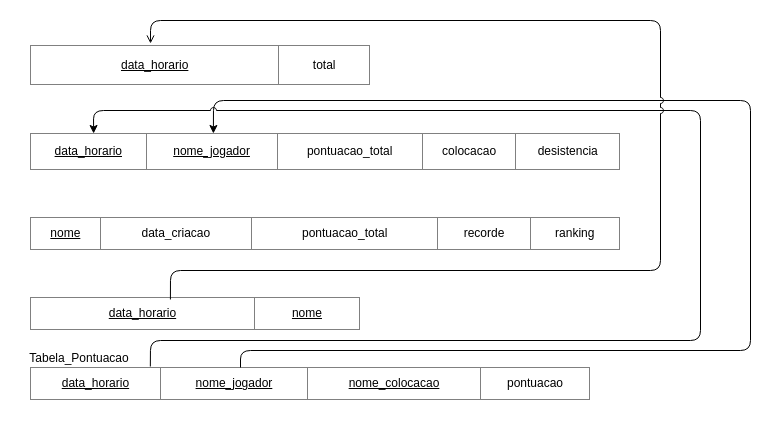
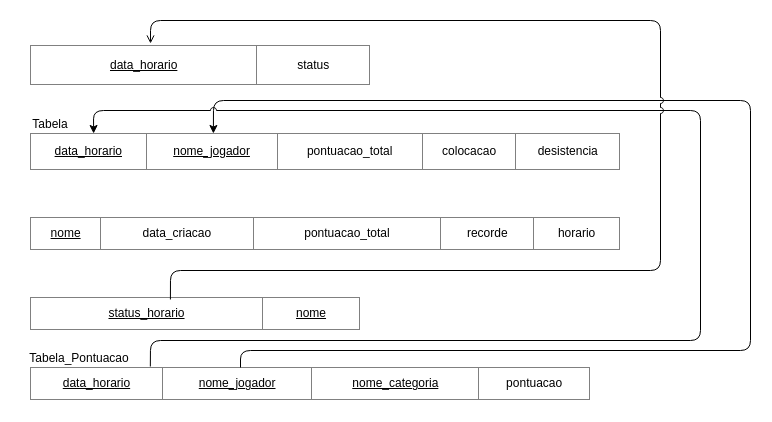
- <mxCell id="4" value="&lt;table border=&quot;1&quot; width=&quot;100%&quot; style=&quot;width: 100% ; height: 100% ; border-collapse: collapse&quot;&gt;&lt;tbody&gt;&lt;tr&gt;&lt;td align=&quot;center&quot;&gt;&lt;span style=&quot;line-height: 120%&quot;&gt;&lt;u&gt;data_horario&lt;/u&gt;&lt;/span&gt;&lt;/td&gt;&lt;td align=&quot;center&quot;&gt;total&lt;br&gt;&lt;/td&gt;&lt;/tr&gt;&lt;/tbody&gt;&lt;/table&gt;" style="text;html=1;strokeColor=none;fillColor=none;overflow=fill;rounded=0;shadow=0;glass=0;comic=0;" parent="3" vertex="1"><mxGeometry y="20" width="340" height="40" as="geometry" /></mxCell>
+ <mxCell id="4" value="&lt;table border=&quot;1&quot; width=&quot;100%&quot; style=&quot;width: 100% ; height: 100% ; border-collapse: collapse&quot;&gt;&lt;tbody&gt;&lt;tr&gt;&lt;td align=&quot;center&quot;&gt;&lt;span style=&quot;line-height: 120%&quot;&gt;&lt;u&gt;data_horario&lt;/u&gt;&lt;/span&gt;&lt;/td&gt;&lt;td align=&quot;center&quot;&gt;status&lt;br&gt;&lt;/td&gt;&lt;/tr&gt;&lt;/tbody&gt;&lt;/table&gt;" style="text;html=1;strokeColor=none;fillColor=none;overflow=fill;rounded=0;shadow=0;glass=0;comic=0;" parent="3" vertex="1"><mxGeometry y="20" width="340" height="40" as="geometry" /></mxCell>
+ <mxCell id="10" value="Tabela" style="text;html=1;strokeColor=none;fillColor=none;align=center;verticalAlign=middle;whiteSpace=wrap;rounded=0;" parent="8" vertex="1"><mxGeometry width="40" height="18.333" as="geometry" /></mxCell>
- <mxCell id="12" value="&lt;table border=&quot;1&quot; width=&quot;100%&quot; style=&quot;width: 100% ; height: 100% ; border-collapse: collapse&quot; align=&quot;center&quot;&gt;&lt;tbody&gt;&lt;tr&gt;&lt;td align=&quot;center&quot;&gt;&lt;u&gt;nome&lt;/u&gt;&lt;/td&gt;&lt;td align=&quot;center&quot;&gt;data_criacao&lt;/td&gt;&lt;td align=&quot;center&quot;&gt;pontuacao_total&lt;/td&gt;&lt;td style=&quot;text-align: center&quot;&gt;recorde&lt;/td&gt;&lt;td style=&quot;text-align: center&quot;&gt;ranking&lt;/td&gt;&lt;/tr&gt;&lt;/tbody&gt;&lt;/table&gt;" style="text;html=1;strokeColor=none;fillColor=none;overflow=fill;rounded=0;shadow=0;glass=0;comic=0;" parent="11" vertex="1"><mxGeometry y="16.667" width="590" height="33.333" as="geometry" /></mxCell>
+ <mxCell id="12" value="&lt;table border=&quot;1&quot; width=&quot;100%&quot; style=&quot;width: 100% ; height: 100% ; border-collapse: collapse&quot; align=&quot;center&quot;&gt;&lt;tbody&gt;&lt;tr&gt;&lt;td align=&quot;center&quot;&gt;&lt;u&gt;nome&lt;/u&gt;&lt;/td&gt;&lt;td align=&quot;center&quot;&gt;data_criacao&lt;/td&gt;&lt;td align=&quot;center&quot;&gt;pontuacao_total&lt;/td&gt;&lt;td style=&quot;text-align: center&quot;&gt;recorde&lt;/td&gt;&lt;td style=&quot;text-align: center&quot;&gt;horario&lt;/td&gt;&lt;/tr&gt;&lt;/tbody&gt;&lt;/table&gt;" style="text;html=1;strokeColor=none;fillColor=none;overflow=fill;rounded=0;shadow=0;glass=0;comic=0;" parent="11" vertex="1"><mxGeometry y="16.667" width="590" height="33.333" as="geometry" /></mxCell>
- <mxCell id="7" value="&lt;table border=&quot;1&quot; width=&quot;100%&quot; style=&quot;width: 100% ; height: 100% ; border-collapse: collapse&quot;&gt;&lt;tbody&gt;&lt;tr&gt;&lt;td align=&quot;center&quot;&gt;&lt;span style=&quot;line-height: 120%&quot;&gt;&lt;u&gt;data_horario&lt;/u&gt;&lt;/span&gt;&lt;/td&gt;&lt;td align=&quot;center&quot;&gt;&lt;u&gt;nome&lt;/u&gt;&lt;br&gt;&lt;/td&gt;&lt;/tr&gt;&lt;/tbody&gt;&lt;/table&gt;" style="text;html=1;strokeColor=none;fillColor=none;overflow=fill;rounded=0;shadow=0;glass=0;comic=0;" parent="6" vertex="1"><mxGeometry y="16.667" width="330" height="33.333" as="geometry" /></mxCell>
+ <mxCell id="7" value="&lt;table border=&quot;1&quot; width=&quot;100%&quot; style=&quot;width: 100% ; height: 100% ; border-collapse: collapse&quot;&gt;&lt;tbody&gt;&lt;tr&gt;&lt;td align=&quot;center&quot;&gt;&lt;span style=&quot;line-height: 120%&quot;&gt;&lt;u&gt;status_horario&lt;/u&gt;&lt;/span&gt;&lt;/td&gt;&lt;td align=&quot;center&quot;&gt;&lt;u&gt;nome&lt;/u&gt;&lt;br&gt;&lt;/td&gt;&lt;/tr&gt;&lt;/tbody&gt;&lt;/table&gt;" style="text;html=1;strokeColor=none;fillColor=none;overflow=fill;rounded=0;shadow=0;glass=0;comic=0;" parent="6" vertex="1"><mxGeometry y="16.667" width="330" height="33.333" as="geometry" /></mxCell>
- <mxCell id="14" value="&lt;table border=&quot;1&quot; width=&quot;100%&quot; style=&quot;width: 100% ; height: 100% ; border-collapse: collapse&quot;&gt;&lt;tbody&gt;&lt;tr&gt;&lt;td style=&quot;text-align: center&quot;&gt;&lt;u&gt;data_horario&lt;/u&gt;&lt;/td&gt;&lt;td style=&quot;text-align: center&quot;&gt;&lt;u&gt;nome_jogador&lt;/u&gt;&lt;/td&gt;&lt;td align=&quot;center&quot;&gt;&lt;u&gt;nome_colocacao&lt;/u&gt;&lt;/td&gt;&lt;td align=&quot;center&quot;&gt;pontuacao&lt;/td&gt;&lt;/tr&gt;&lt;/tbody&gt;&lt;/table&gt;" style="text;html=1;strokeColor=none;fillColor=none;overflow=fill;rounded=0;shadow=0;glass=0;comic=0;" parent="13" vertex="1"><mxGeometry y="16.667" width="560" height="33.333" as="geometry" /></mxCell>
+ <mxCell id="14" value="&lt;table border=&quot;1&quot; width=&quot;100%&quot; style=&quot;width: 100% ; height: 100% ; border-collapse: collapse&quot;&gt;&lt;tbody&gt;&lt;tr&gt;&lt;td style=&quot;text-align: center&quot;&gt;&lt;u&gt;data_horario&lt;/u&gt;&lt;/td&gt;&lt;td style=&quot;text-align: center&quot;&gt;&lt;u&gt;nome_jogador&lt;/u&gt;&lt;/td&gt;&lt;td align=&quot;center&quot;&gt;&lt;u&gt;nome_categoria&lt;/u&gt;&lt;/td&gt;&lt;td align=&quot;center&quot;&gt;pontuacao&lt;/td&gt;&lt;/tr&gt;&lt;/tbody&gt;&lt;/table&gt;" style="text;html=1;strokeColor=none;fillColor=none;overflow=fill;rounded=0;shadow=0;glass=0;comic=0;" parent="13" vertex="1"><mxGeometry y="16.667" width="560" height="33.333" as="geometry" /></mxCell>
